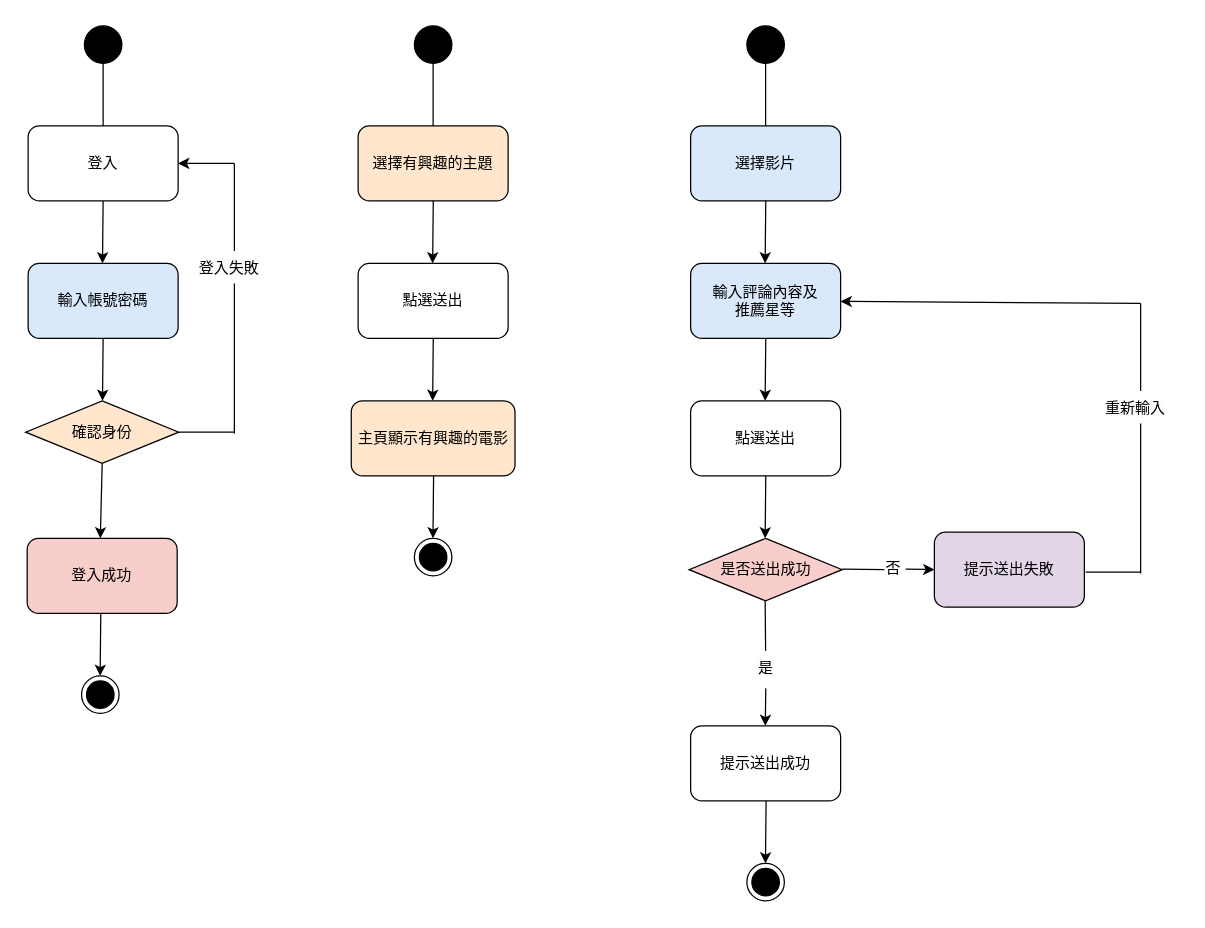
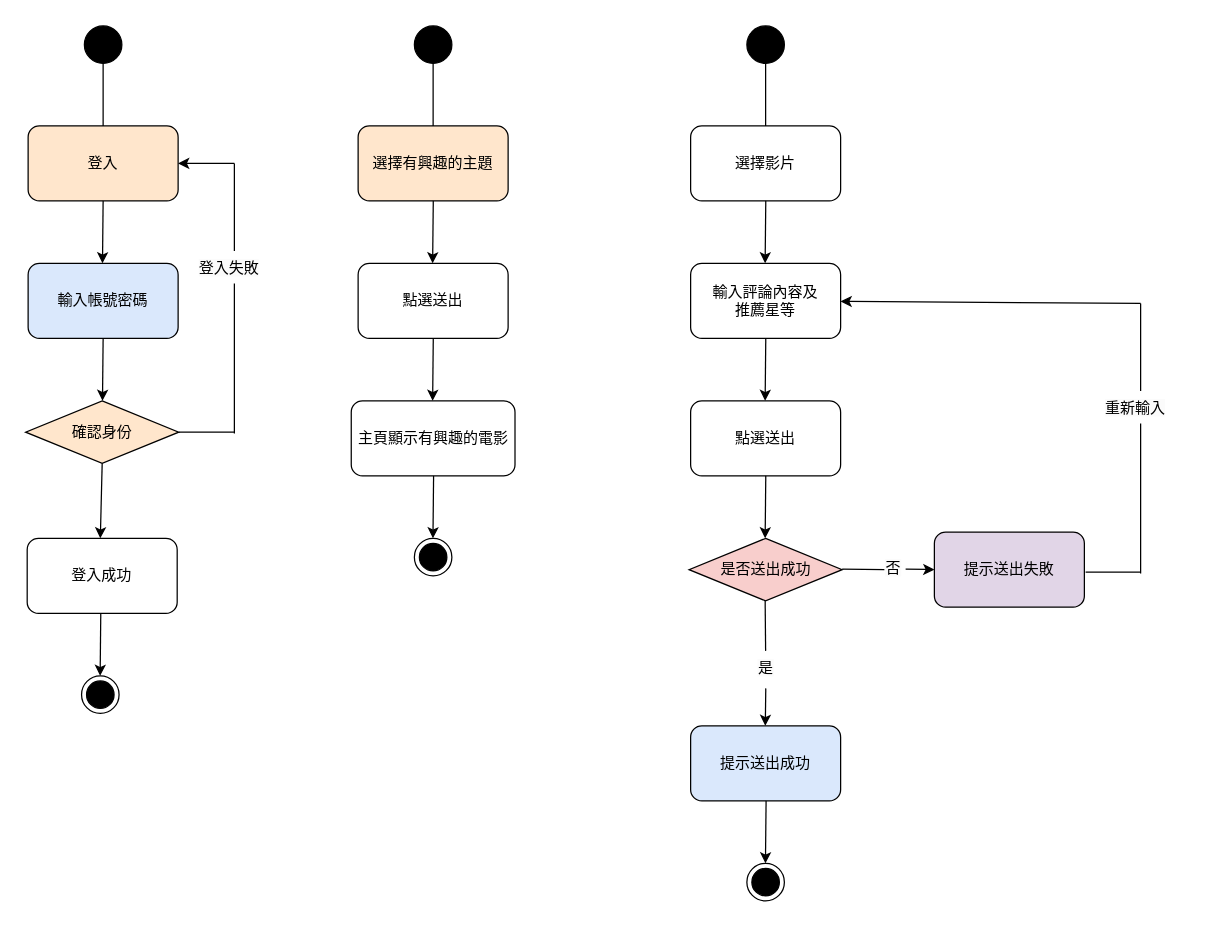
- <mxCell id="4" value="登入" style="rounded=1;whiteSpace=wrap;html=1;" vertex="1" parent="1"><mxGeometry x="22" y="100" width="120" height="60" as="geometry" /></mxCell>
+ <mxCell id="4" value="登入" style="rounded=1;whiteSpace=wrap;html=1;fillColor=#ffe6cc;" vertex="1" parent="1"><mxGeometry x="22" y="100" width="120" height="60" as="geometry" /></mxCell>
- <mxCell id="26" value="選擇影片" style="rounded=1;whiteSpace=wrap;html=1;fillColor=#dae8fc;" vertex="1" parent="1"><mxGeometry x="552" y="100" width="120" height="60" as="geometry" /></mxCell>
+ <mxCell id="26" value="選擇影片" style="rounded=1;whiteSpace=wrap;html=1;" vertex="1" parent="1"><mxGeometry x="552" y="100" width="120" height="60" as="geometry" /></mxCell>
- <mxCell id="28" value="輸入評論內容及&lt;br&gt;推薦星等" style="rounded=1;whiteSpace=wrap;html=1;fillColor=#dae8fc;" vertex="1" parent="1"><mxGeometry x="552" y="210" width="120" height="60" as="geometry" /></mxCell>
+ <mxCell id="28" value="輸入評論內容及&lt;br&gt;推薦星等" style="rounded=1;whiteSpace=wrap;html=1;" vertex="1" parent="1"><mxGeometry x="552" y="210" width="120" height="60" as="geometry" /></mxCell>
- <mxCell id="21" value="主頁顯示有興趣的電影" style="rounded=1;whiteSpace=wrap;html=1;fillColor=#ffe6cc;" vertex="1" parent="1"><mxGeometry x="280.5" y="320" width="131" height="60" as="geometry" /></mxCell>
+ <mxCell id="21" value="主頁顯示有興趣的電影" style="rounded=1;whiteSpace=wrap;html=1;" vertex="1" parent="1"><mxGeometry x="280.5" y="320" width="131" height="60" as="geometry" /></mxCell>
- <mxCell id="14" value="登入成功" style="rounded=1;whiteSpace=wrap;html=1;fillColor=#f8cecc;" vertex="1" parent="1"><mxGeometry x="21.25" y="430" width="120" height="60" as="geometry" /></mxCell>
+ <mxCell id="14" value="登入成功" style="rounded=1;whiteSpace=wrap;html=1;" vertex="1" parent="1"><mxGeometry x="21.25" y="430" width="120" height="60" as="geometry" /></mxCell>
- <mxCell id="33" value="提示送出成功" style="rounded=1;whiteSpace=wrap;html=1;" vertex="1" parent="1"><mxGeometry x="552" y="580" width="120" height="60" as="geometry" /></mxCell>
+ <mxCell id="33" value="提示送出成功" style="rounded=1;whiteSpace=wrap;html=1;fillColor=#dae8fc;" vertex="1" parent="1"><mxGeometry x="552" y="580" width="120" height="60" as="geometry" /></mxCell>
